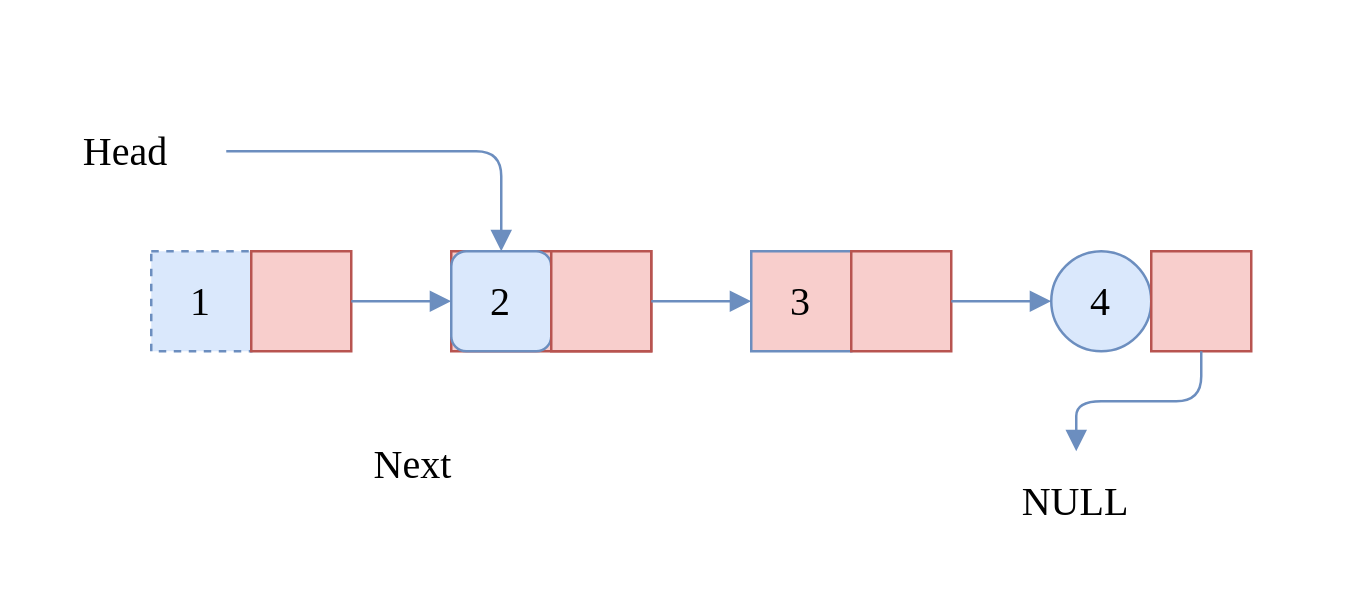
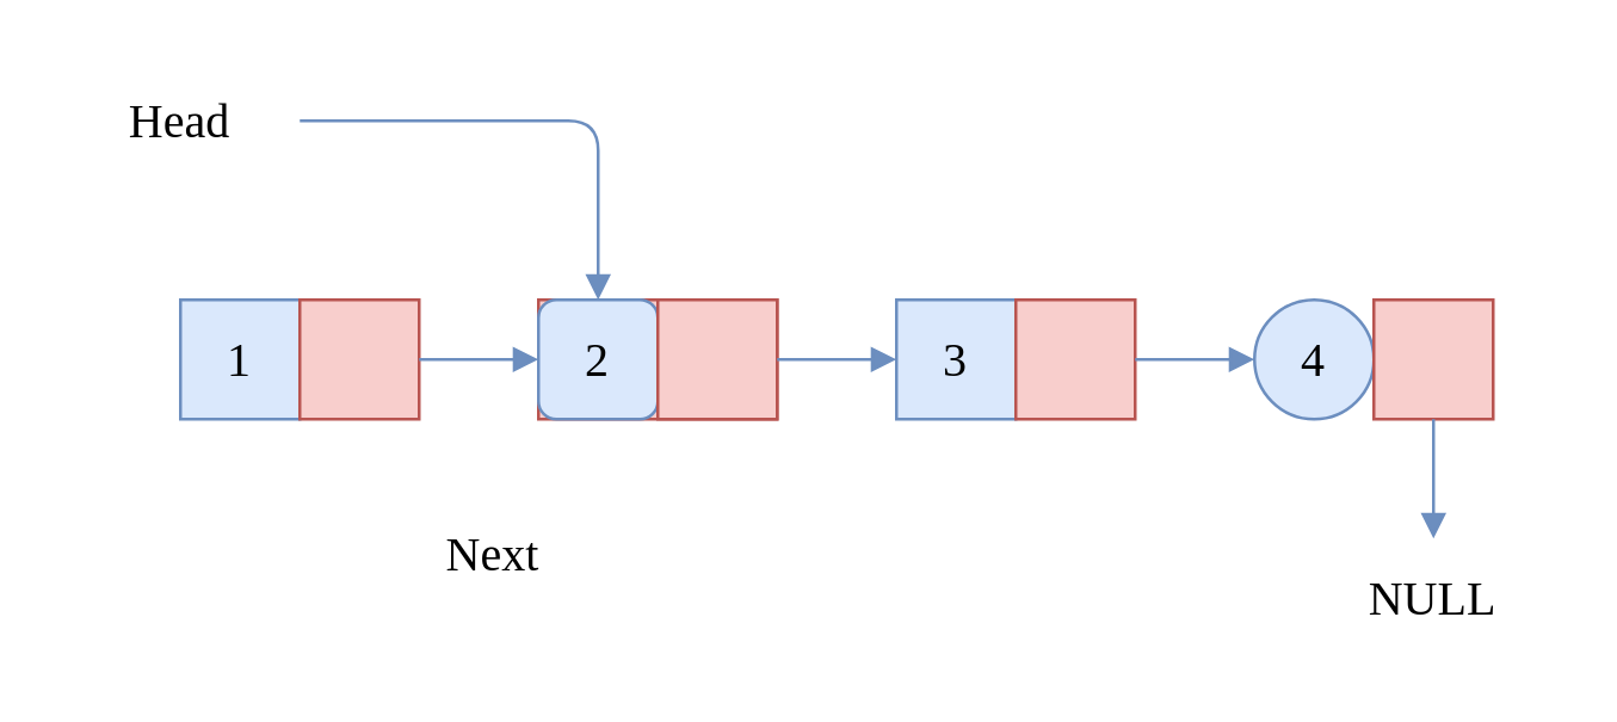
- <mxCell id="20" value="Head" style="text;html=1;align=center;verticalAlign=middle;whiteSpace=wrap;rounded=0;fontFamily=Ubuntu;fontSize=16;fontStyle=0;" vertex="1" parent="1"><mxGeometry x="10" y="40" width="80" height="40" as="geometry" /></mxCell>
+ <mxCell id="20" value="Head" style="text;html=1;align=center;verticalAlign=middle;whiteSpace=wrap;rounded=0;fontFamily=Ubuntu;fontSize=16;fontStyle=0;" vertex="1" parent="1"><mxGeometry x="20" y="20" width="80" height="40" as="geometry" /></mxCell>
- <mxCell id="3" value="1" style="rounded=0;whiteSpace=wrap;html=1;shadow=0;strokeColor=#6c8ebf;strokeWidth=1;fontFamily=Ubuntu;fontSize=16;fontStyle=0;fillColor=#dae8fc;dashed=1;" vertex="1" parent="2"><mxGeometry width="40" height="40" as="geometry" /></mxCell>
+ <mxCell id="3" value="1" style="rounded=0;whiteSpace=wrap;html=1;shadow=0;strokeColor=#6c8ebf;strokeWidth=1;fontFamily=Ubuntu;fontSize=16;fontStyle=0;fillColor=#dae8fc;" vertex="1" parent="2"><mxGeometry width="40" height="40" as="geometry" /></mxCell>
- <mxCell id="9" value="3" style="rounded=0;whiteSpace=wrap;html=1;shadow=0;strokeColor=#6c8ebf;strokeWidth=1;fontFamily=Ubuntu;fontSize=16;fontStyle=0;fillColor=#f8cecc;" vertex="1" parent="8"><mxGeometry width="40" height="40" as="geometry" /></mxCell>
+ <mxCell id="9" value="3" style="rounded=0;whiteSpace=wrap;html=1;shadow=0;strokeColor=#6c8ebf;strokeWidth=1;fontFamily=Ubuntu;fontSize=16;fontStyle=0;fillColor=#dae8fc;" vertex="1" parent="8"><mxGeometry width="40" height="40" as="geometry" /></mxCell>
- <mxCell id="14" value="NULL" style="text;html=1;align=center;verticalAlign=middle;whiteSpace=wrap;rounded=0;fontFamily=Ubuntu;fontSize=16;fontStyle=0;" vertex="1" parent="1"><mxGeometry x="390" y="180" width="80" height="40" as="geometry" /></mxCell>
+ <mxCell id="14" value="NULL" style="text;html=1;align=center;verticalAlign=middle;whiteSpace=wrap;rounded=0;fontFamily=Ubuntu;fontSize=16;fontStyle=0;" vertex="1" parent="1"><mxGeometry x="440" y="180" width="80" height="40" as="geometry" /></mxCell>
